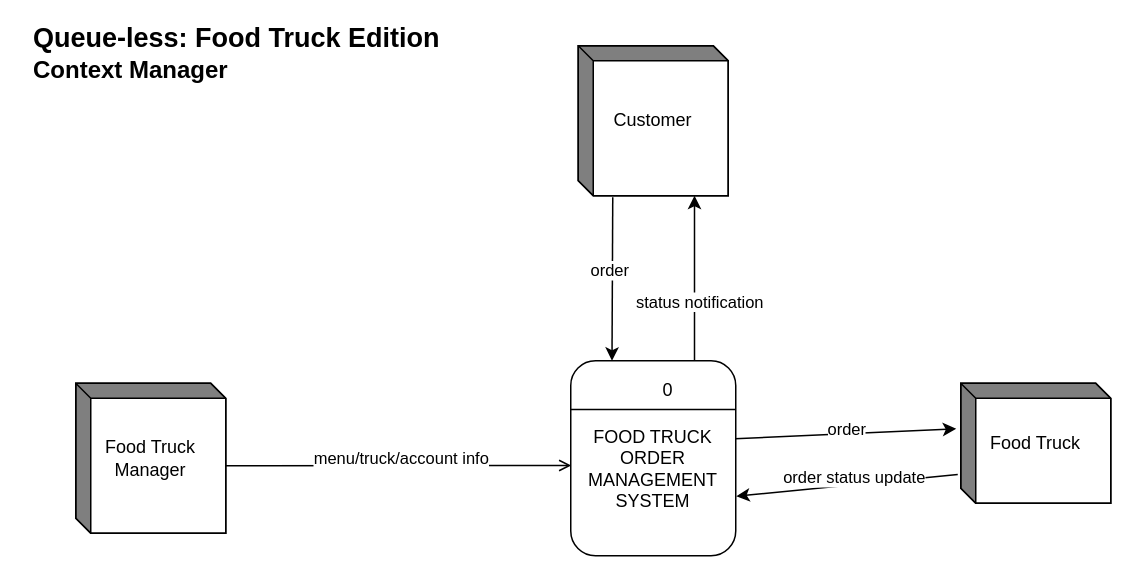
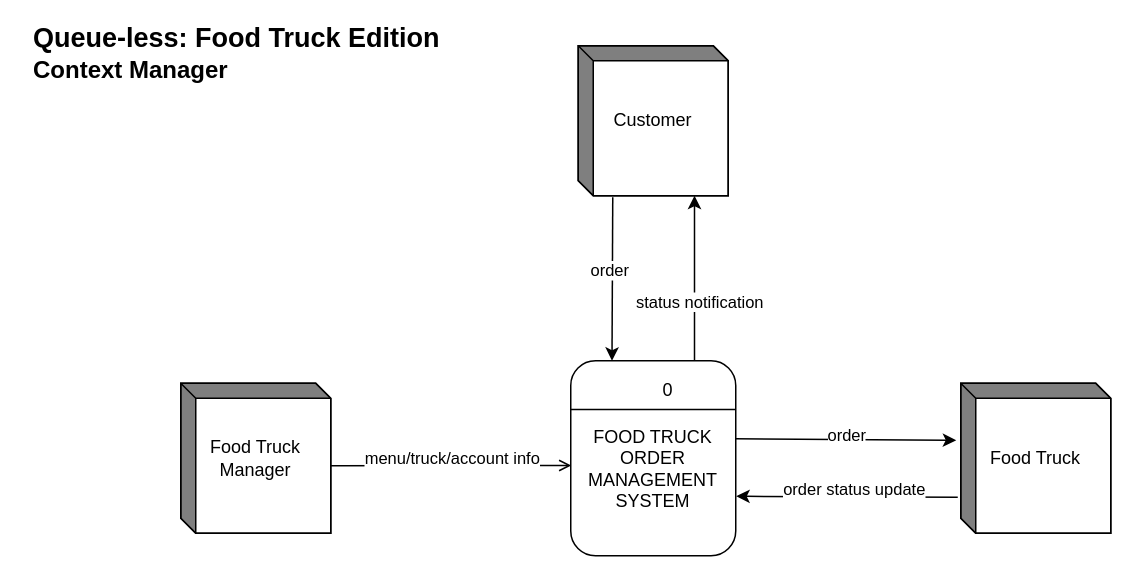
- <mxCell id="15" value="Food Truck" style="html=1;dashed=0;whiteSpace=wrap;shape=mxgraph.dfd.externalEntity" vertex="1" parent="1"><mxGeometry x="640" y="255" width="100" height="80" as="geometry" /></mxCell>
+ <mxCell id="15" value="Food Truck" style="html=1;dashed=0;whiteSpace=wrap;shape=mxgraph.dfd.externalEntity" vertex="1" parent="1"><mxGeometry x="640" y="255" width="100" height="100" as="geometry" /></mxCell>
- <mxCell id="14" value="Food Truck Manager" style="html=1;dashed=0;whiteSpace=wrap;shape=mxgraph.dfd.externalEntity" vertex="1" parent="1"><mxGeometry x="50" y="255" width="100" height="100" as="geometry" /></mxCell>
+ <mxCell id="14" value="Food Truck Manager" style="html=1;dashed=0;whiteSpace=wrap;shape=mxgraph.dfd.externalEntity" vertex="1" parent="1"><mxGeometry x="120" y="255" width="100" height="100" as="geometry" /></mxCell>
